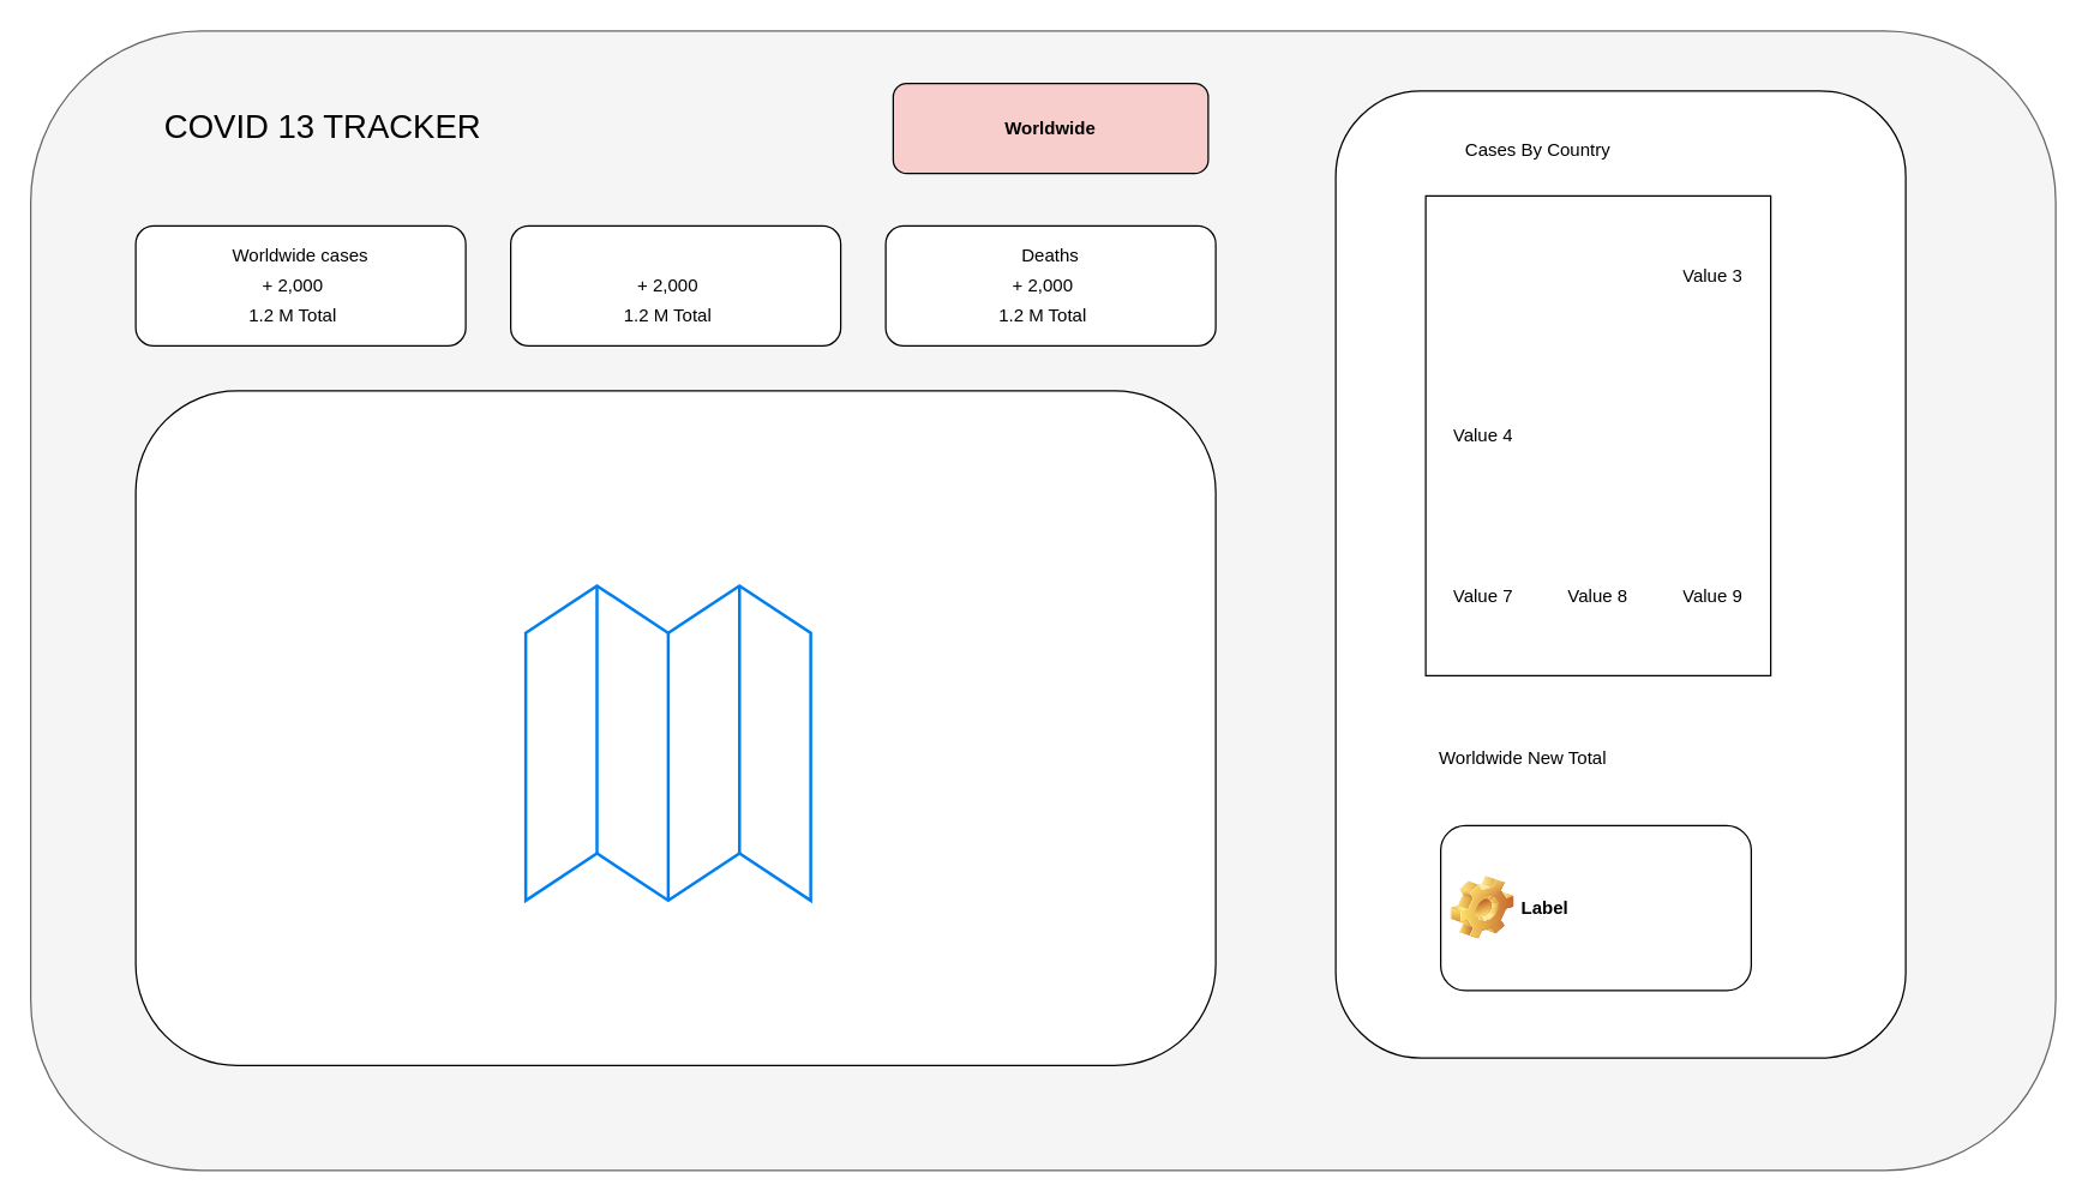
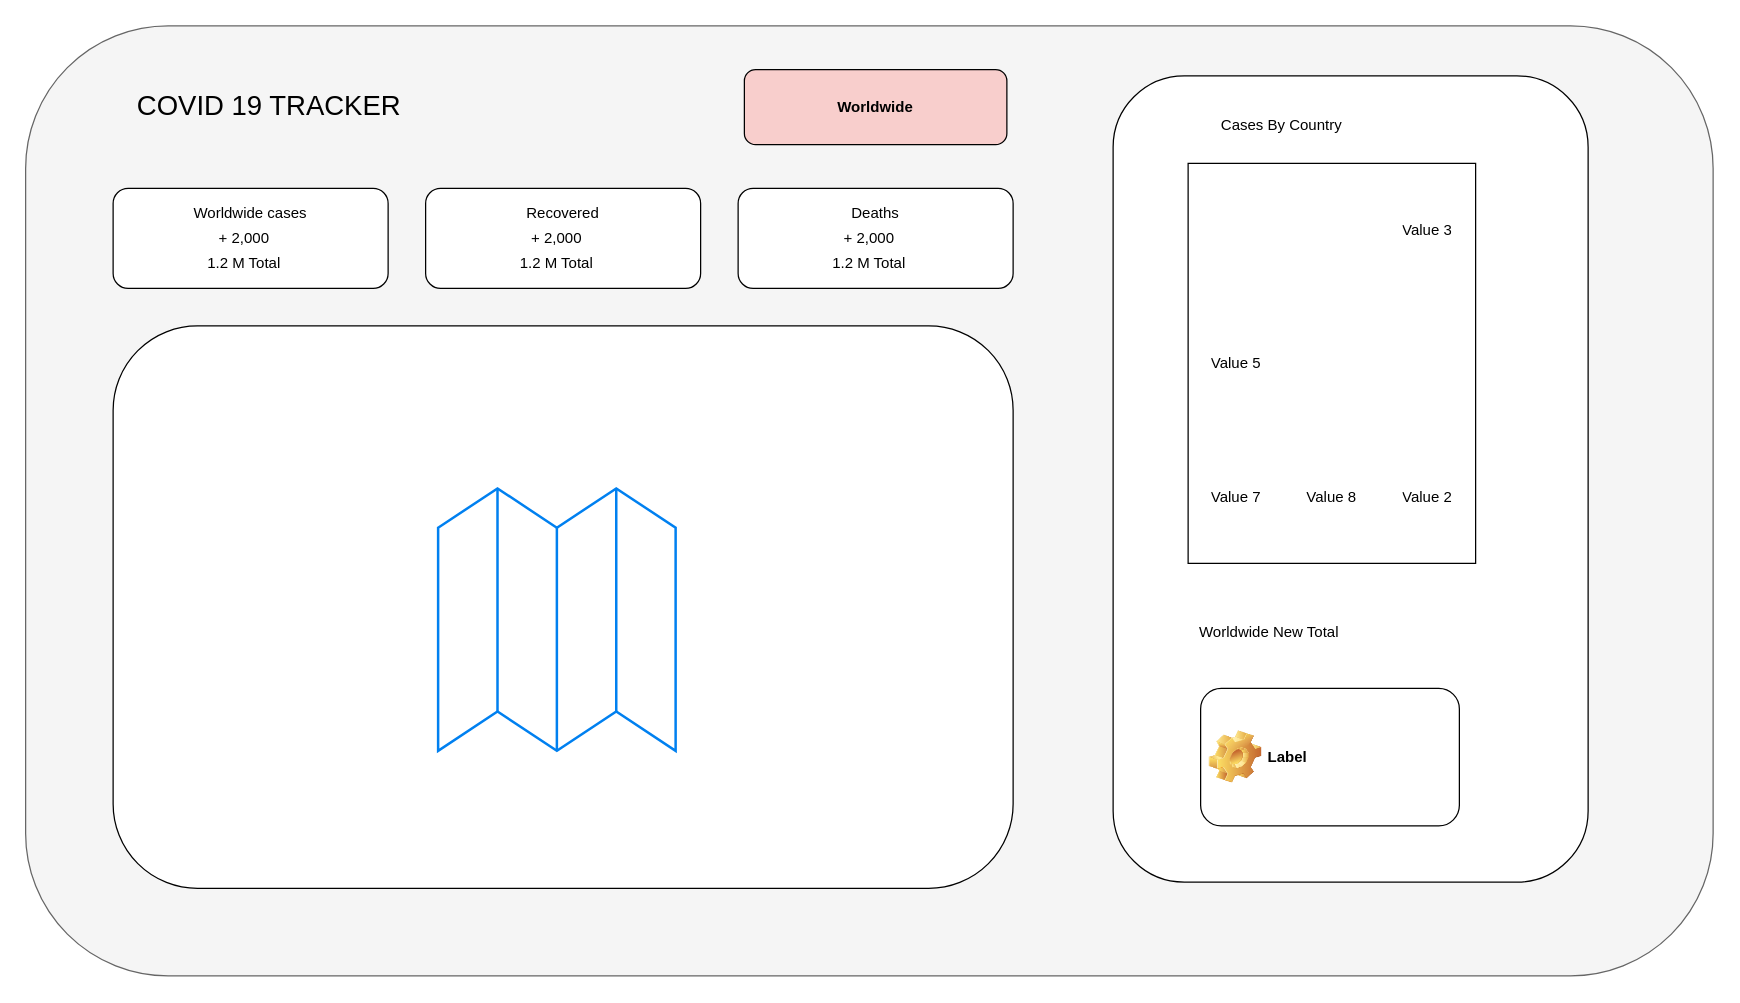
- <mxCell id="3" value="&lt;font style=&quot;font-size: 22px&quot;&gt;COVID 13 TRACKER&lt;/font&gt;" style="text;html=1;strokeColor=none;fillColor=none;align=center;verticalAlign=middle;whiteSpace=wrap;rounded=0;" vertex="1" parent="1"><mxGeometry x="70" y="60" width="290" height="50" as="geometry" /></mxCell>
+ <mxCell id="3" value="&lt;font style=&quot;font-size: 22px&quot;&gt;COVID 19 TRACKER&lt;/font&gt;" style="text;html=1;strokeColor=none;fillColor=none;align=center;verticalAlign=middle;whiteSpace=wrap;rounded=0;" vertex="1" parent="1"><mxGeometry x="70" y="60" width="290" height="50" as="geometry" /></mxCell>
+ <mxCell id="10" value="Recovered" style="text;html=1;strokeColor=none;fillColor=none;align=center;verticalAlign=middle;whiteSpace=wrap;rounded=0;" vertex="1" parent="1"><mxGeometry x="390" y="160" width="120" height="20" as="geometry" /></mxCell>
- <mxCell id="26" value="Value 4" style="shape=partialRectangle;html=1;whiteSpace=wrap;connectable=0;fillColor=none;top=0;left=0;bottom=0;right=0;overflow=hidden;" vertex="1" parent="25"><mxGeometry width="77" height="106" as="geometry" /></mxCell>
+ <mxCell id="26" value="Value 5" style="shape=partialRectangle;html=1;whiteSpace=wrap;connectable=0;fillColor=none;top=0;left=0;bottom=0;right=0;overflow=hidden;" vertex="1" parent="25"><mxGeometry width="77" height="106" as="geometry" /></mxCell>
- <mxCell id="30" value="Value 9" style="shape=partialRectangle;html=1;whiteSpace=wrap;connectable=0;fillColor=none;top=0;left=0;bottom=0;right=0;overflow=hidden;" vertex="1" parent="27"><mxGeometry x="153" width="77" height="107" as="geometry" /></mxCell>
+ <mxCell id="30" value="Value 2" style="shape=partialRectangle;html=1;whiteSpace=wrap;connectable=0;fillColor=none;top=0;left=0;bottom=0;right=0;overflow=hidden;" vertex="1" parent="27"><mxGeometry x="153" width="77" height="107" as="geometry" /></mxCell>
